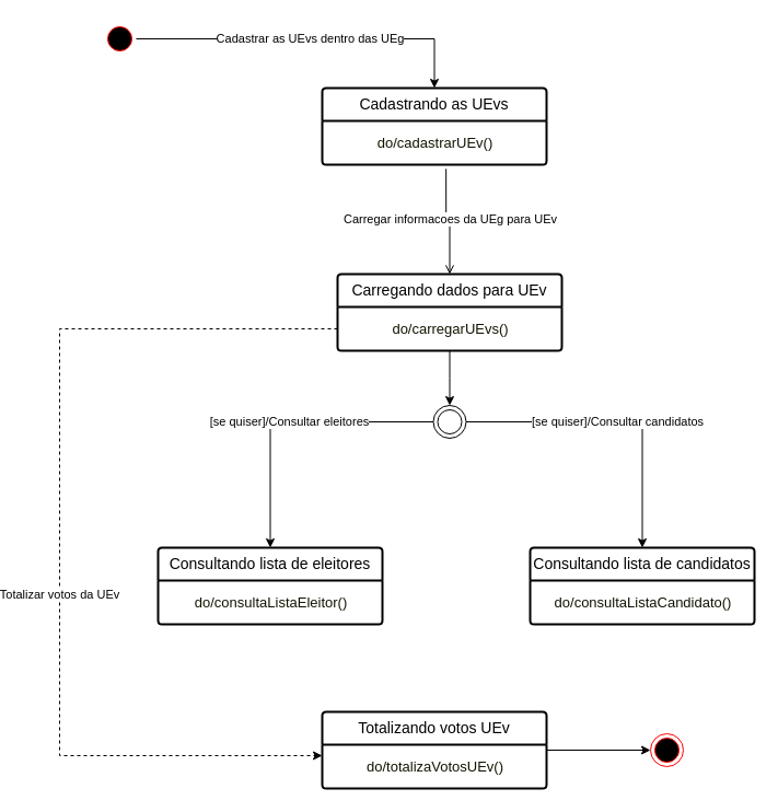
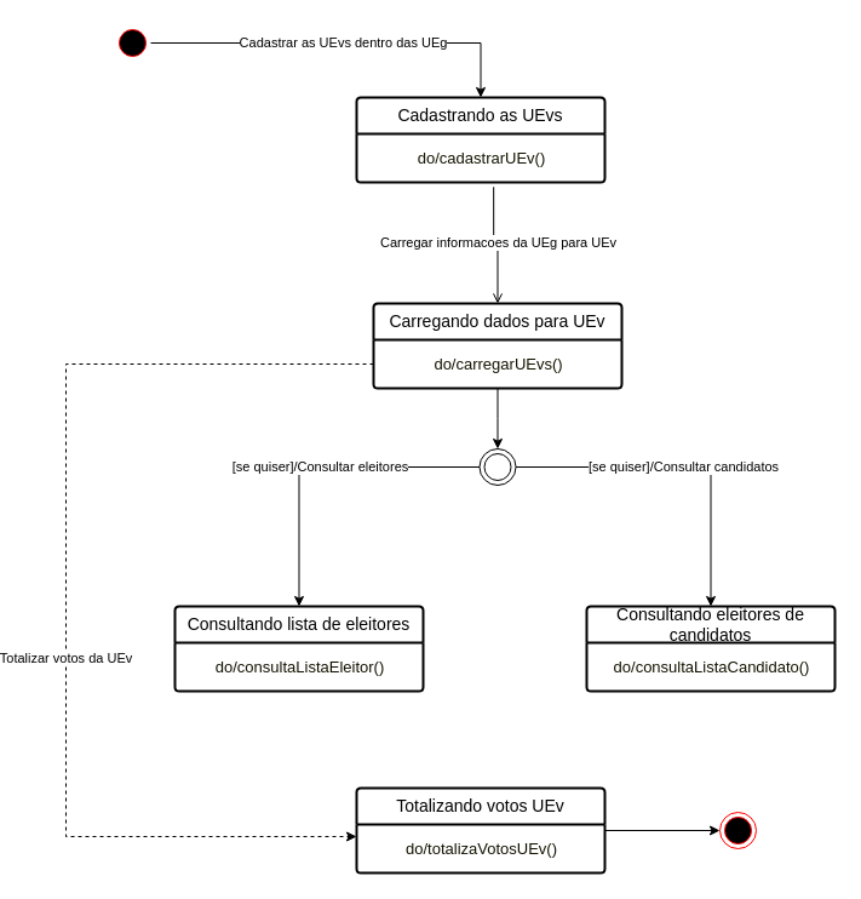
- <mxCell id="11" value="Consultando lista de candidatos" style="swimlane;childLayout=stackLayout;horizontal=1;startSize=30;horizontalStack=0;rounded=1;fontSize=14;fontStyle=0;strokeWidth=2;resizeParent=0;resizeLast=1;shadow=0;dashed=0;align=center;arcSize=4;whiteSpace=wrap;html=1;" parent="1" vertex="1"><mxGeometry x="450" y="500" width="205" height="70" as="geometry"><mxRectangle x="85" y="200" width="140" height="50" as="alternateBounds" /></mxGeometry></mxCell>
+ <mxCell id="11" value="Consultando eleitores de candidatos" style="swimlane;childLayout=stackLayout;horizontal=1;startSize=30;horizontalStack=0;rounded=1;fontSize=14;fontStyle=0;strokeWidth=2;resizeParent=0;resizeLast=1;shadow=0;dashed=0;align=center;arcSize=4;whiteSpace=wrap;html=1;" parent="1" vertex="1"><mxGeometry x="450" y="500" width="205" height="70" as="geometry"><mxRectangle x="85" y="200" width="140" height="50" as="alternateBounds" /></mxGeometry></mxCell>
